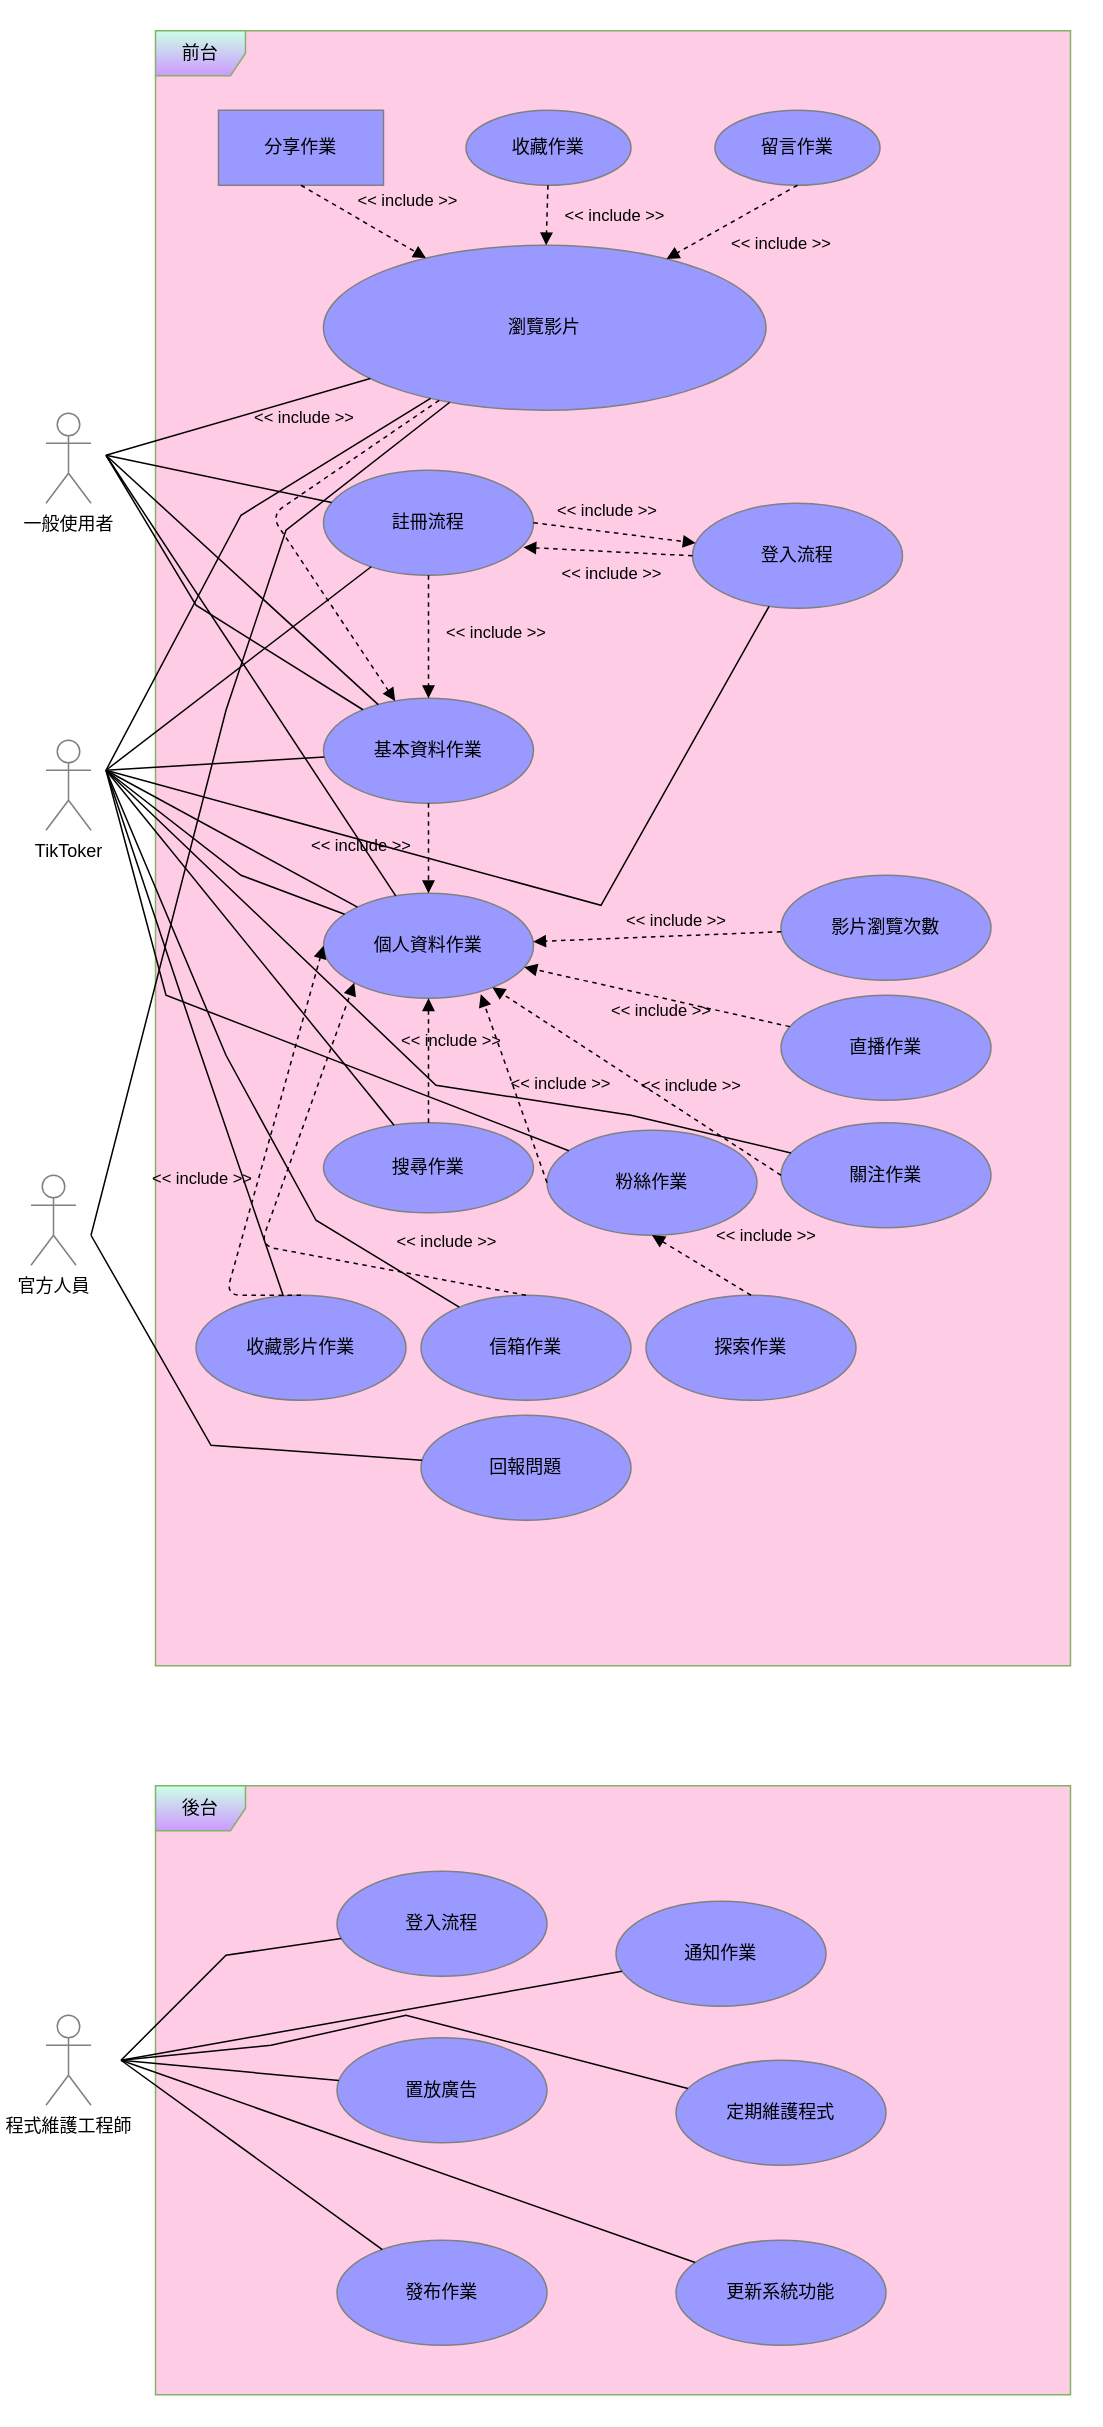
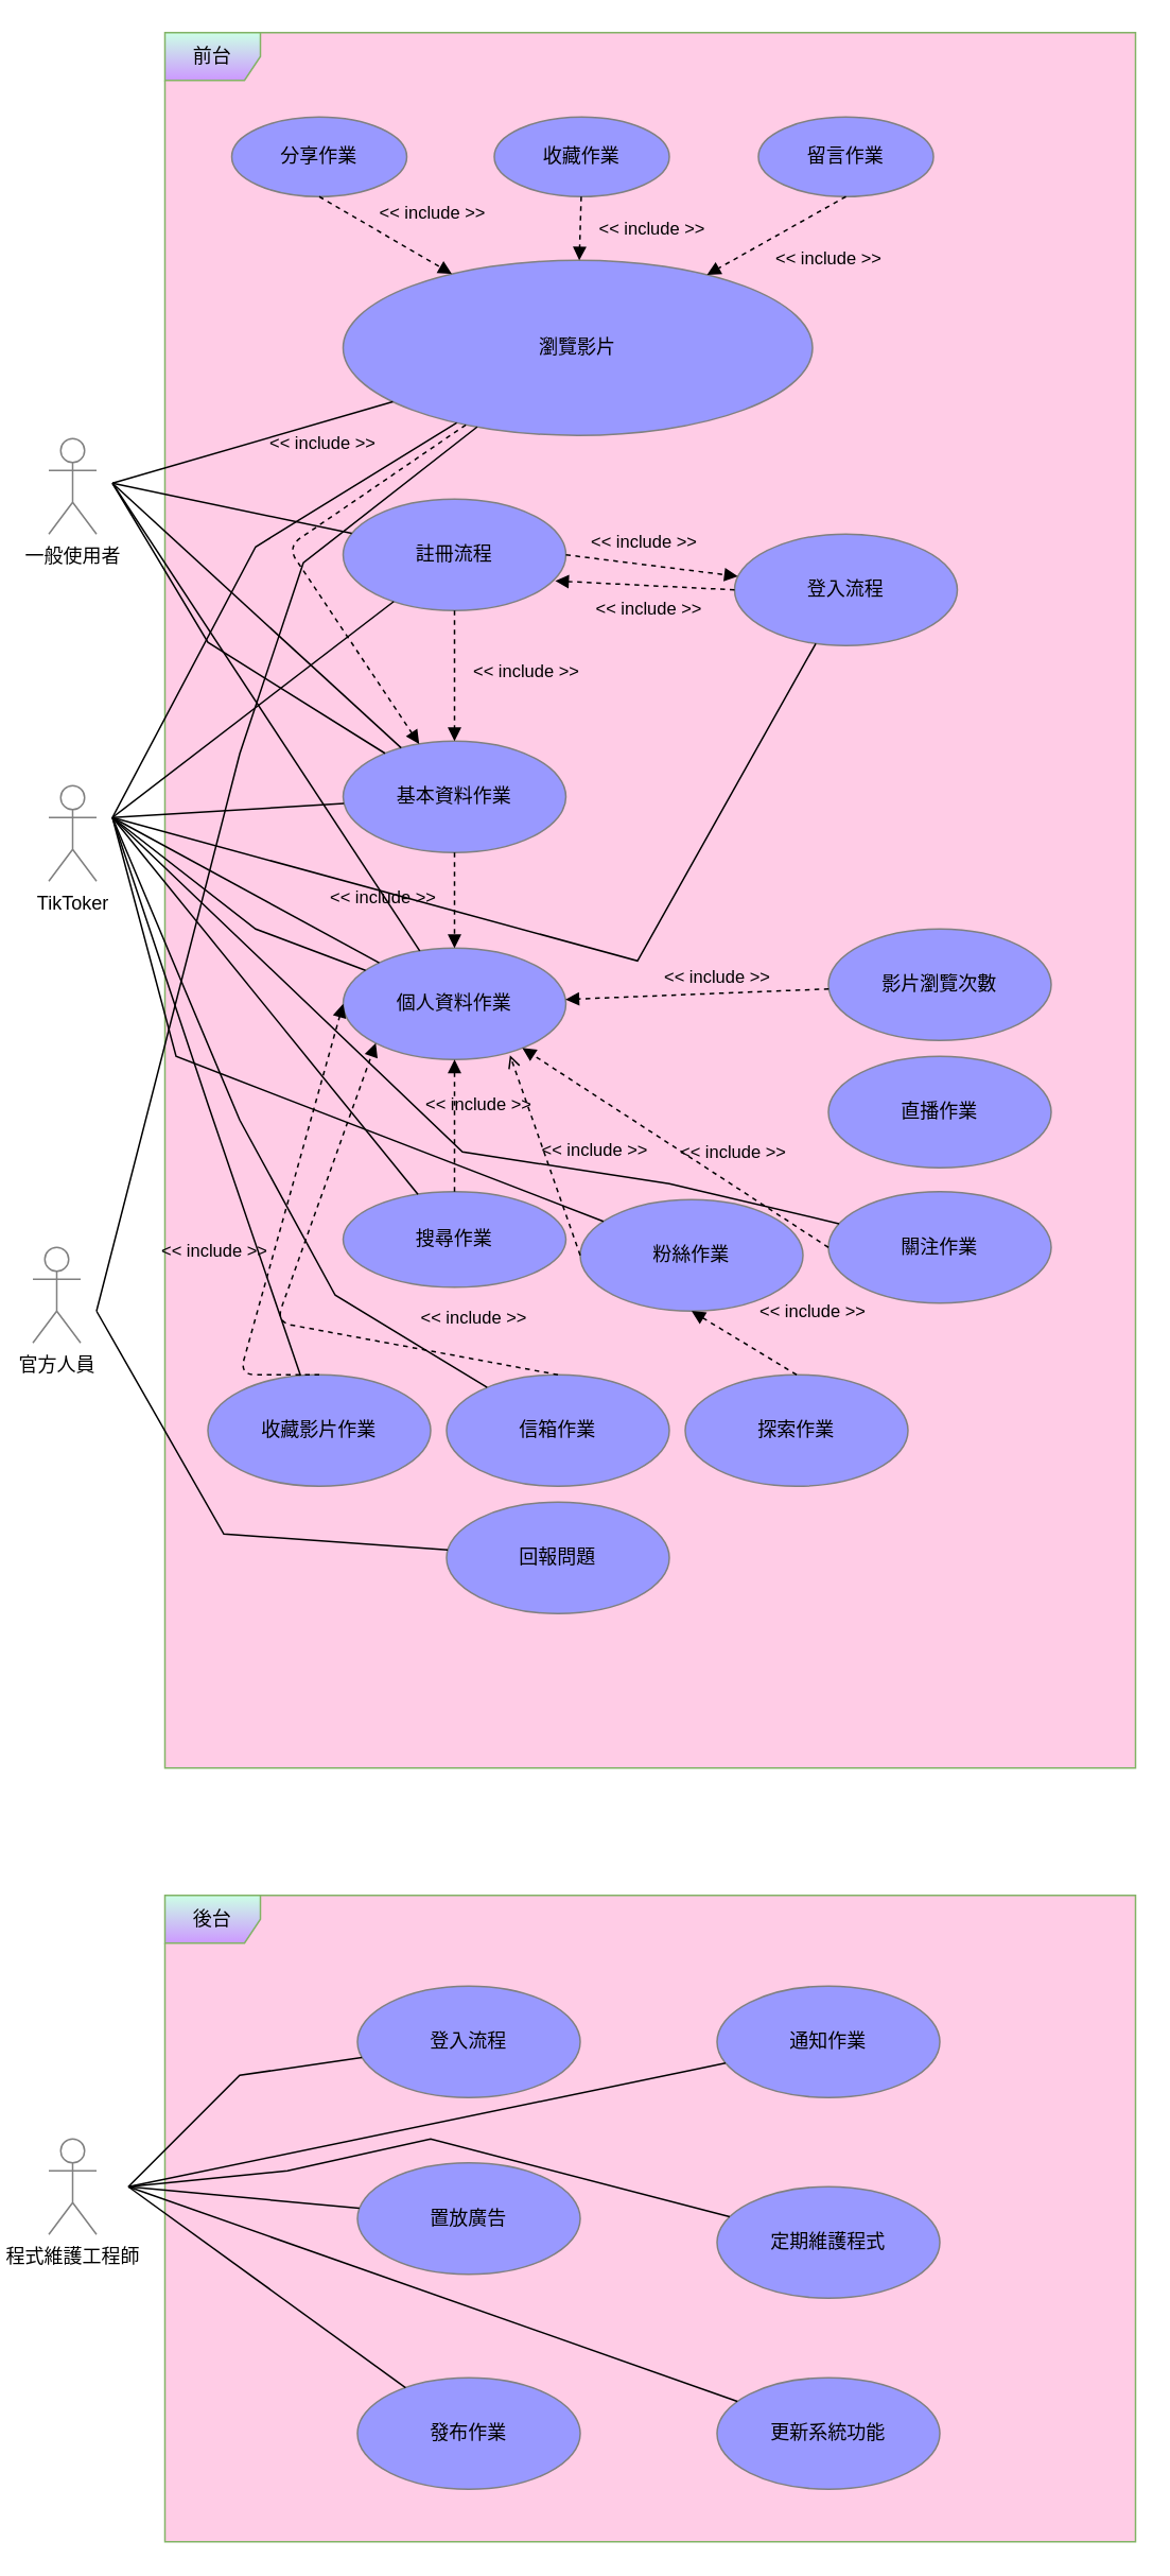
- <mxCell id="67" value="分享作業" style="whiteSpace=wrap;html=1;fontColor=#000000;fillColor=#9999FF;gradientColor=none;strokeColor=#808080;rounded=0;" vertex="1" parent="1"><mxGeometry x="145" y="73" width="110" height="50" as="geometry" /></mxCell>
+ <mxCell id="67" value="分享作業" style="ellipse;whiteSpace=wrap;html=1;fontColor=#000000;fillColor=#9999FF;gradientColor=none;strokeColor=#808080;" vertex="1" parent="1"><mxGeometry x="145" y="73" width="110" height="50" as="geometry" /></mxCell>
- <mxCell id="62" value="&amp;lt;&amp;lt; include &amp;gt;&amp;gt;" style="endArrow=block;endFill=1;html=1;fontColor=#000000;rounded=1;dashed=1;strokeWidth=1;strokeColor=#000000;labelBackgroundColor=none;" edge="1" parent="1" source="61" target="5"><mxGeometry x="-0.048" y="8" width="160" relative="1" as="geometry"><mxPoint x="535" y="766" as="sourcePoint" /><mxPoint x="370" y="613" as="targetPoint" /><mxPoint as="offset" /></mxGeometry></mxCell>
- <mxCell id="20" value="&amp;lt;&amp;lt; include &amp;gt;&amp;gt;" style="endArrow=block;endFill=1;html=1;fontColor=#000000;rounded=1;dashed=1;strokeWidth=1;strokeColor=#000000;labelBackgroundColor=none;exitX=0;exitY=0.5;exitDx=0;exitDy=0;entryX=0.749;entryY=0.961;entryDx=0;entryDy=0;entryPerimeter=0;" edge="1" parent="1" source="6" target="5"><mxGeometry x="-0.121" y="-30" width="160" relative="1" as="geometry"><mxPoint x="250" y="260" as="sourcePoint" /><mxPoint x="250" y="219" as="targetPoint" /><mxPoint as="offset" /></mxGeometry></mxCell>
+ <mxCell id="20" value="&amp;lt;&amp;lt; include &amp;gt;&amp;gt;" style="endArrow=open;endFill=1;html=1;fontColor=#000000;rounded=1;dashed=1;strokeWidth=1;strokeColor=#000000;labelBackgroundColor=none;exitX=0;exitY=0.5;exitDx=0;exitDy=0;entryX=0.749;entryY=0.961;entryDx=0;entryDy=0;entryPerimeter=0;" edge="1" parent="1" source="6" target="5"><mxGeometry x="-0.121" y="-30" width="160" relative="1" as="geometry"><mxPoint x="250" y="260" as="sourcePoint" /><mxPoint x="250" y="219" as="targetPoint" /><mxPoint as="offset" /></mxGeometry></mxCell>
- <mxCell id="31" value="通知作業" style="ellipse;whiteSpace=wrap;html=1;fontColor=#000000;fillColor=#9999FF;gradientColor=none;strokeColor=#808080;" vertex="1" parent="1"><mxGeometry x="410" y="1267" width="140" height="70" as="geometry" /></mxCell>
+ <mxCell id="31" value="通知作業" style="ellipse;whiteSpace=wrap;html=1;fontColor=#000000;fillColor=#9999FF;gradientColor=none;strokeColor=#808080;" vertex="1" parent="1"><mxGeometry x="450" y="1247" width="140" height="70" as="geometry" /></mxCell>
